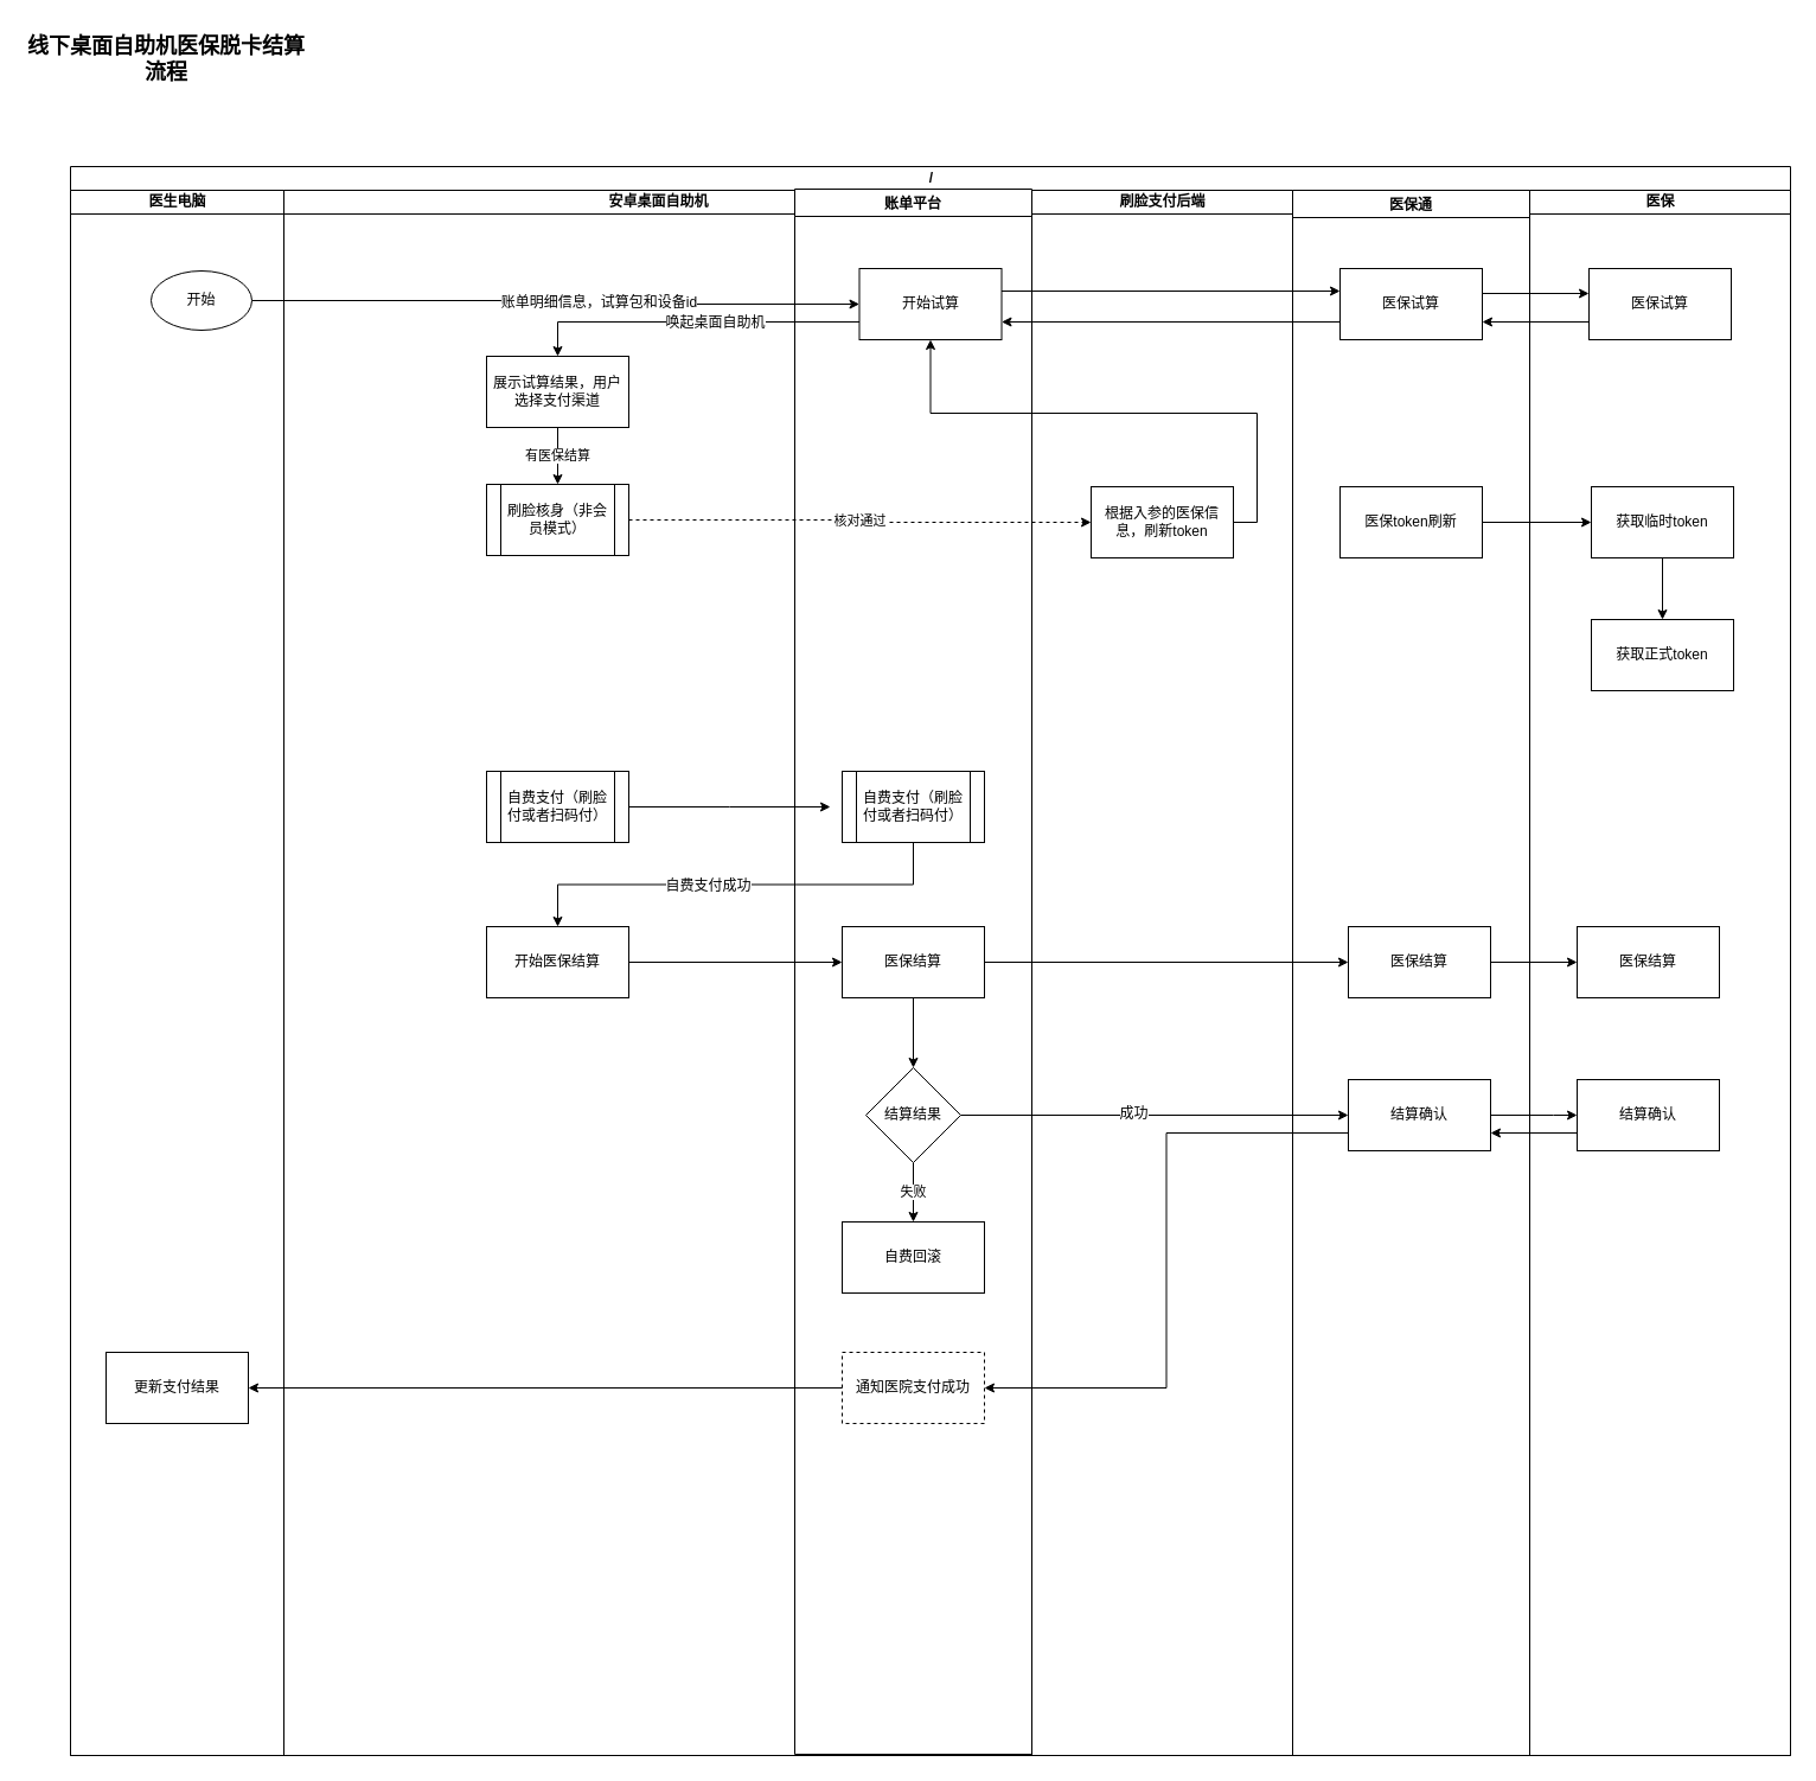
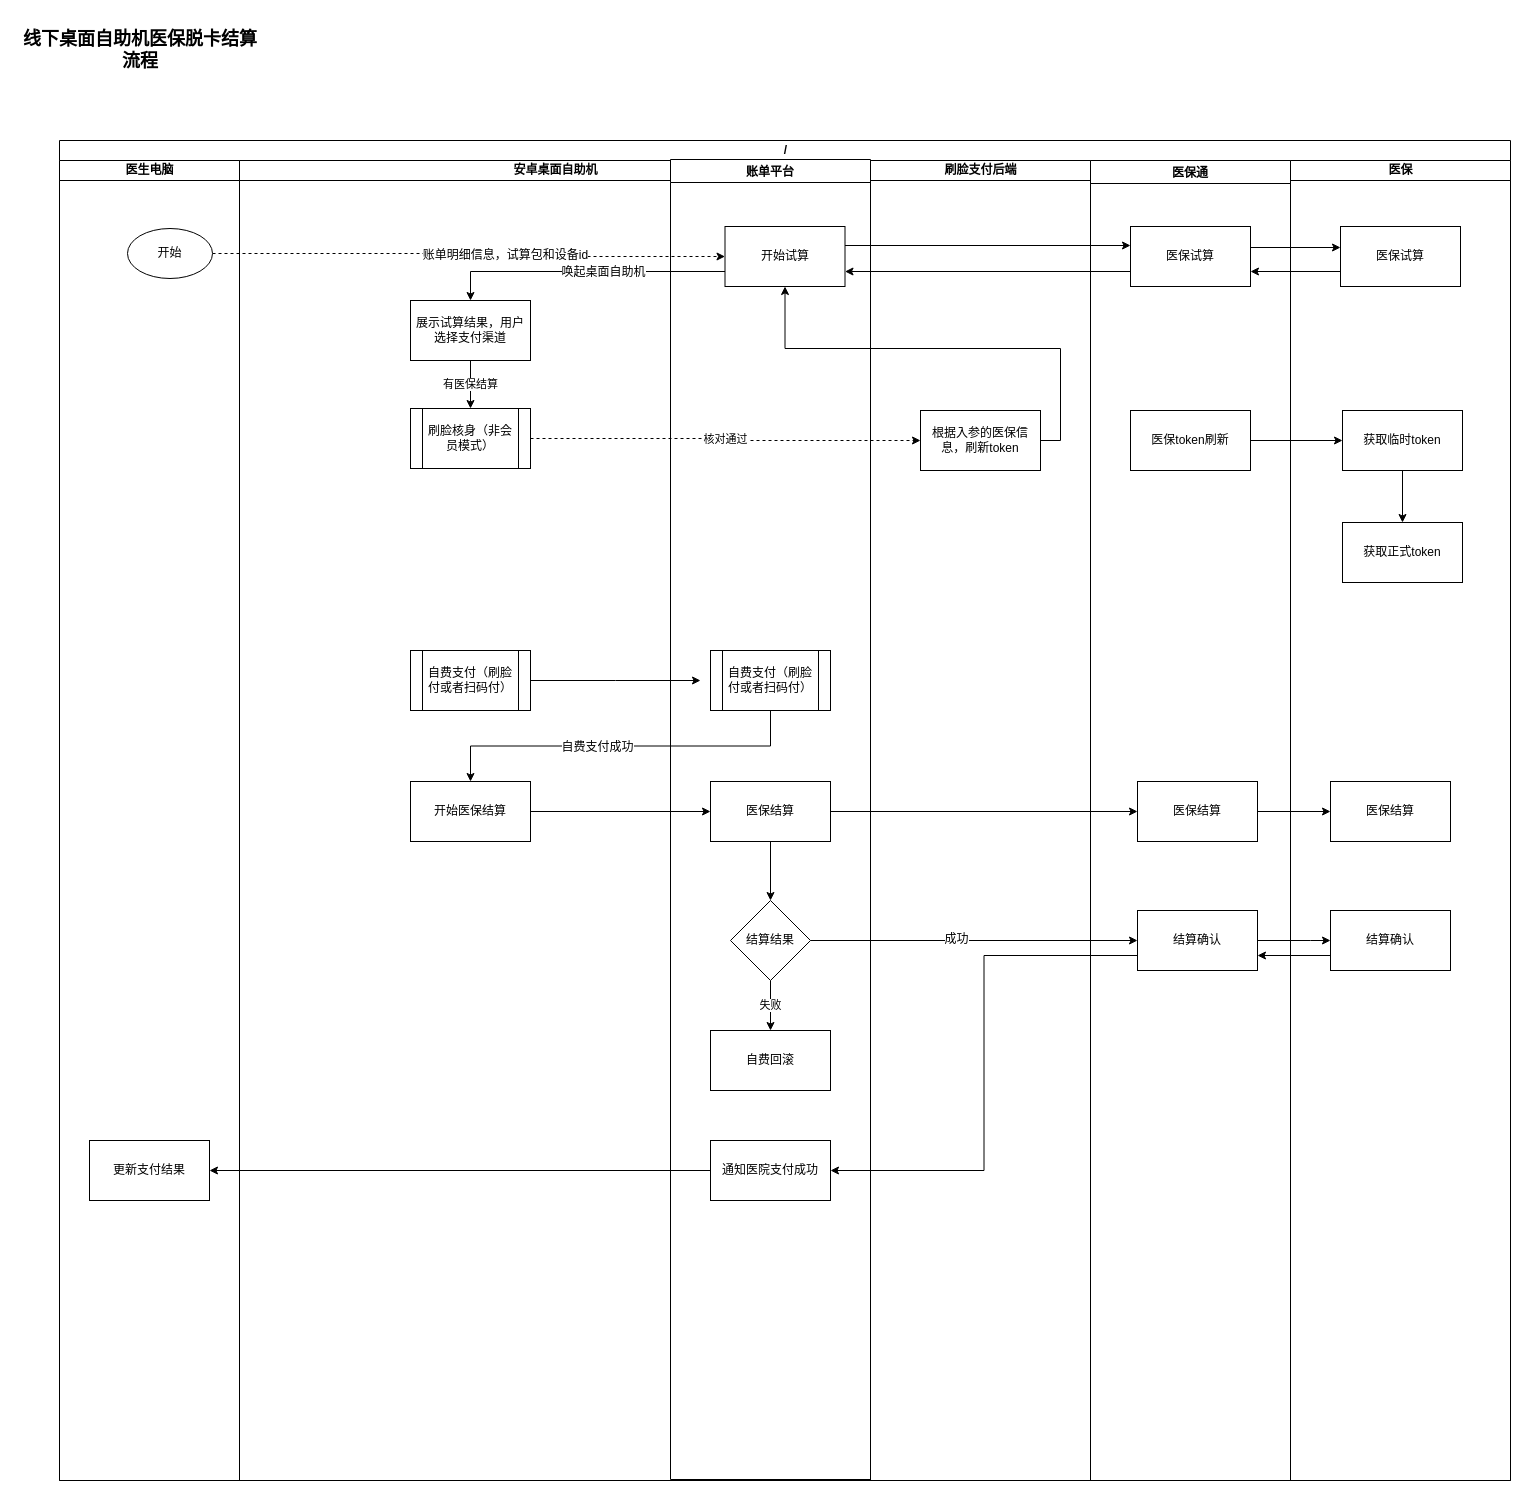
- <mxCell id="55" style="edgeStyle=orthogonalEdgeStyle;rounded=0;orthogonalLoop=1;jettySize=auto;html=1;exitX=1;exitY=0.5;exitDx=0;exitDy=0;" parent="1" source="57" target="9" edge="1"><mxGeometry relative="1" as="geometry" /></mxCell>
+ <mxCell id="55" style="edgeStyle=orthogonalEdgeStyle;rounded=0;orthogonalLoop=1;jettySize=auto;html=1;exitX=1;exitY=0.5;exitDx=0;exitDy=0;dashed=1;" parent="1" source="57" target="9" edge="1"><mxGeometry relative="1" as="geometry" /></mxCell>
- <mxCell id="14" value="通知医院支付成功" style="rounded=0;whiteSpace=wrap;html=1;dashed=1;" vertex="1" parent="8"><mxGeometry x="40" y="981" width="120" height="60" as="geometry" /></mxCell>
+ <mxCell id="14" value="通知医院支付成功" style="rounded=0;whiteSpace=wrap;html=1;" vertex="1" parent="8"><mxGeometry x="40" y="981" width="120" height="60" as="geometry" /></mxCell>
